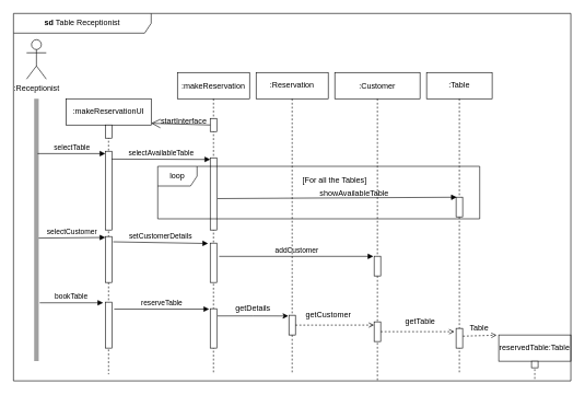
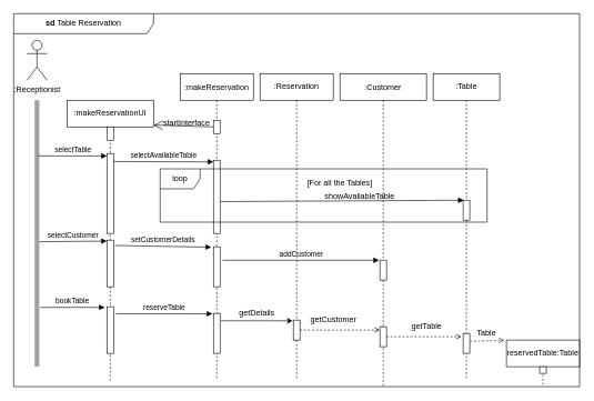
- <mxCell id="45" value="&lt;b&gt;&amp;nbsp;sd &lt;/b&gt;Table Receptionist&amp;nbsp;" style="shape=umlFrame;whiteSpace=wrap;html=1;width=210;height=30;" parent="1" vertex="1"><mxGeometry width="850" height="560" as="geometry" x="20" y="20" /></mxCell>
+ <mxCell id="45" value="&lt;b&gt;&amp;nbsp;sd &lt;/b&gt;Table Reservation&amp;nbsp;" style="shape=umlFrame;whiteSpace=wrap;html=1;width=210;height=30;" parent="1" vertex="1"><mxGeometry width="850" height="560" as="geometry" x="20" y="20" /></mxCell>
